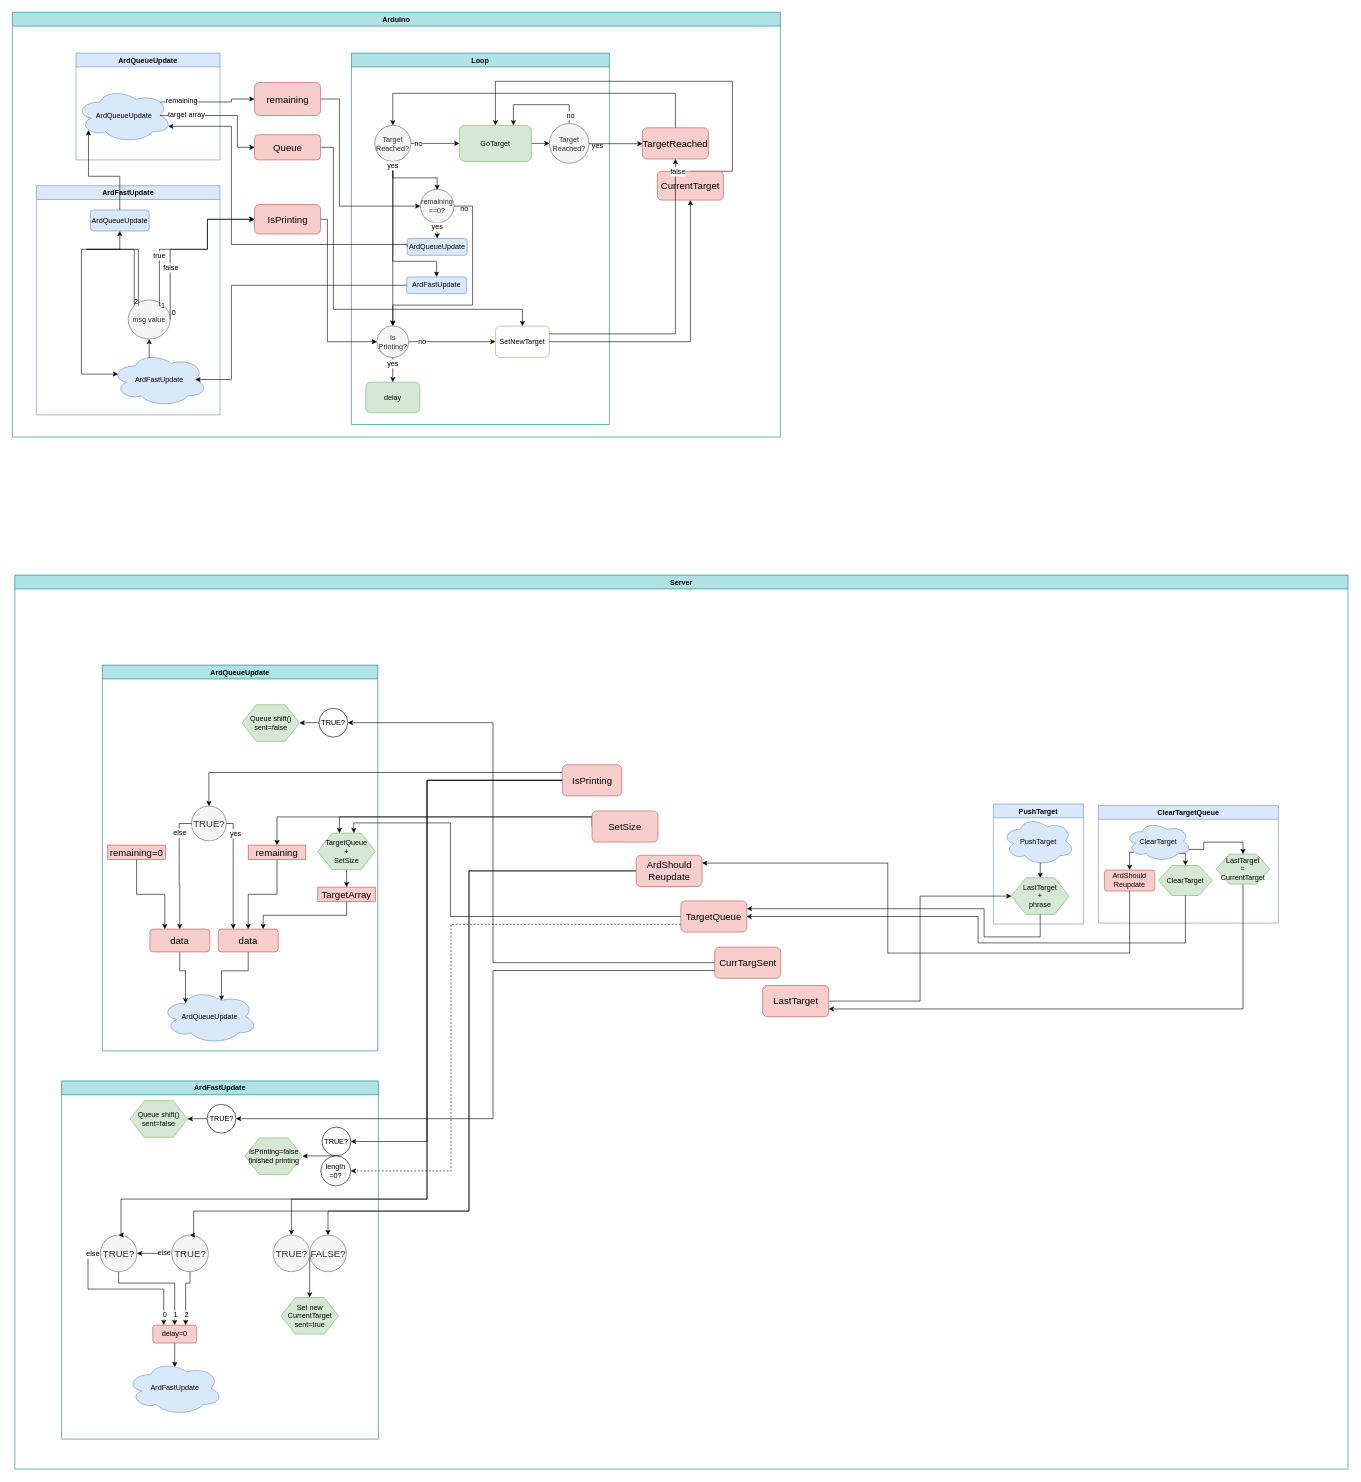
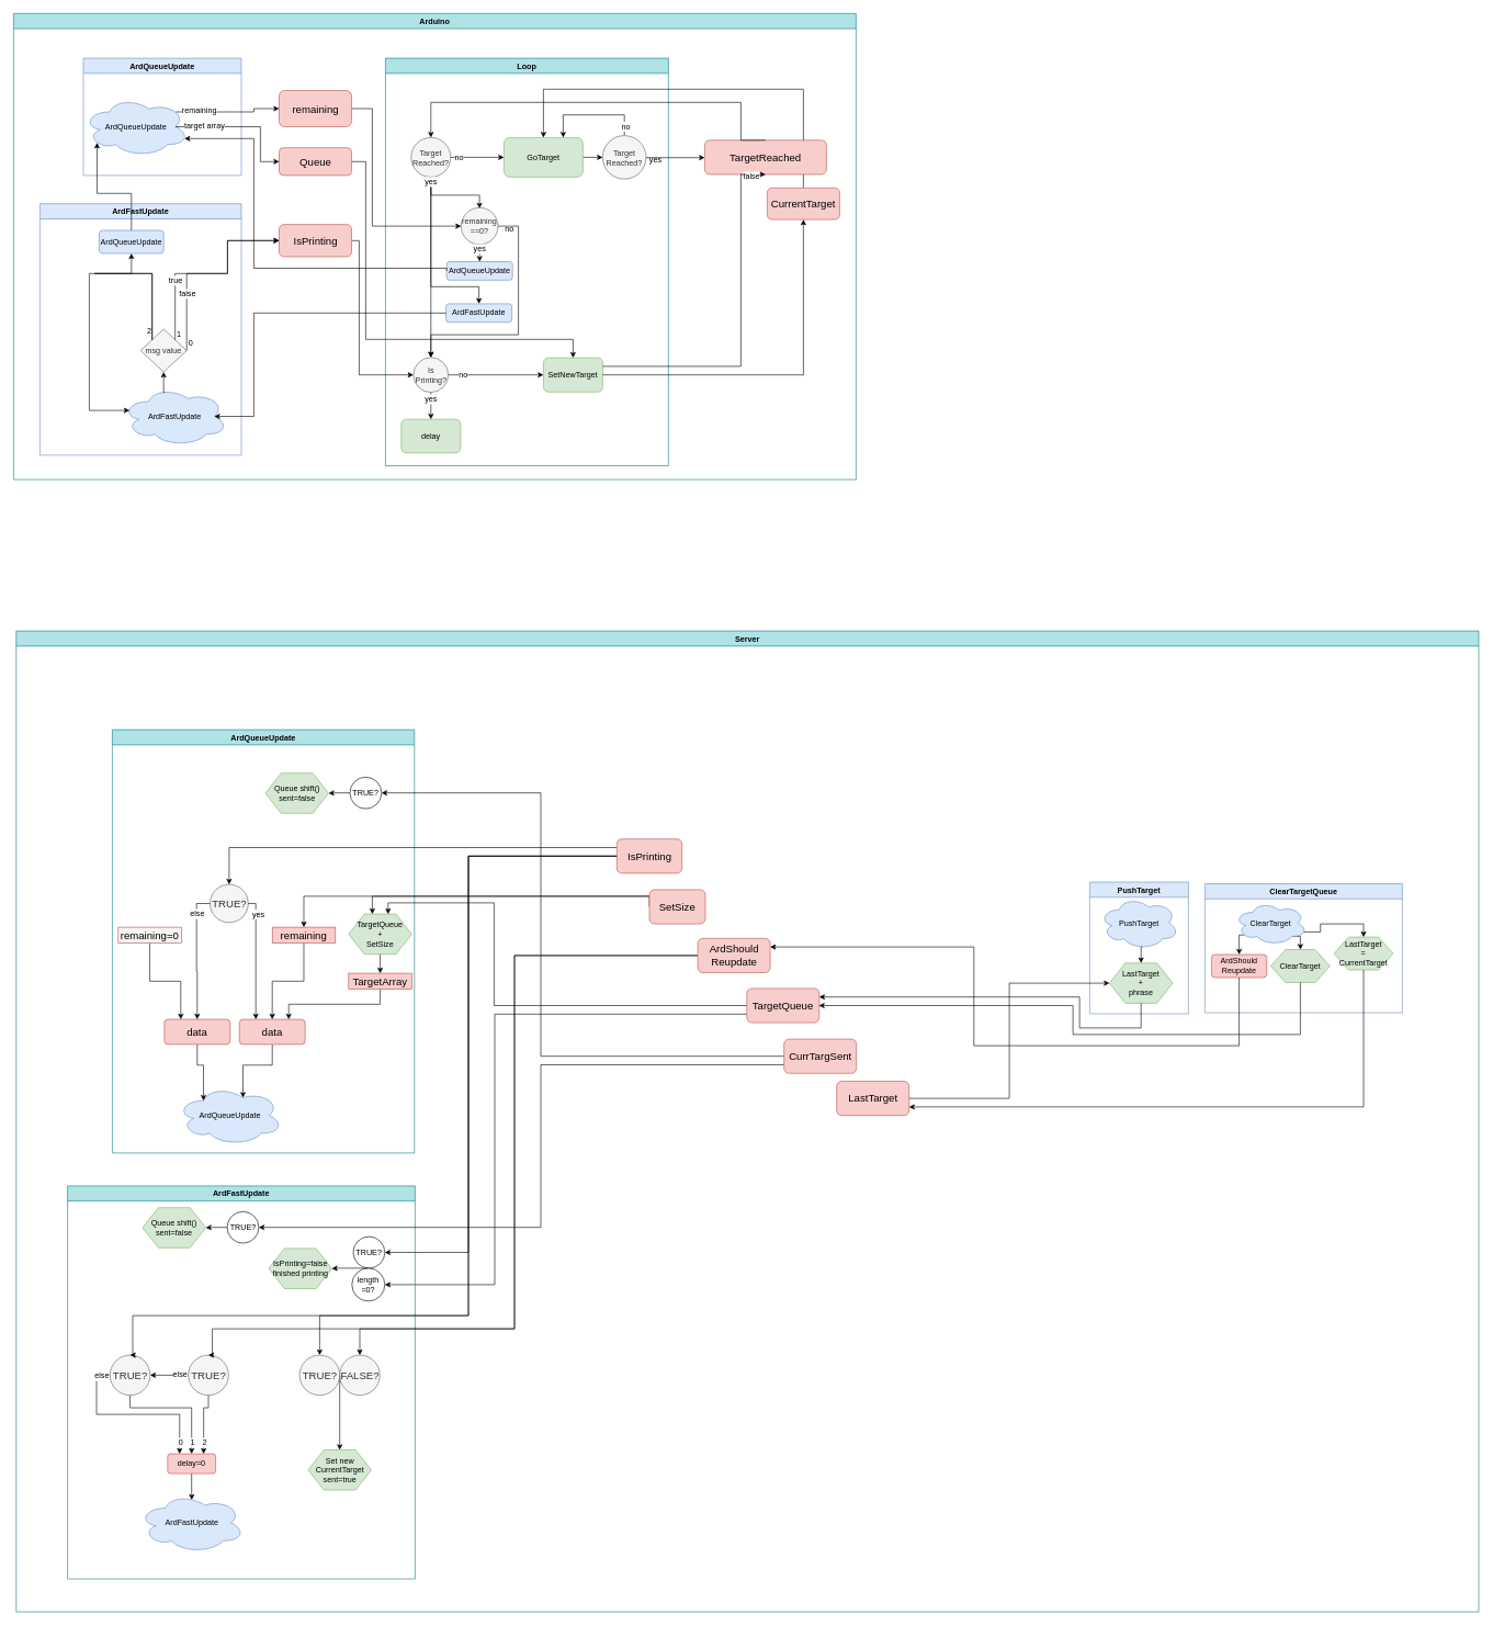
- <mxCell id="33" value="TargetReached" style="rounded=1;whiteSpace=wrap;html=1;fillColor=#f8cecc;strokeColor=#b85450;fontSize=16;" parent="2" vertex="1"><mxGeometry x="1050" y="192.5" width="110" height="52" as="geometry" /></mxCell>
+ <mxCell id="33" value="TargetReached" style="rounded=1;whiteSpace=wrap;html=1;fillColor=#f8cecc;strokeColor=#b85450;fontSize=16;" parent="2" vertex="1"><mxGeometry x="1050" y="192.5" width="185" height="52" as="geometry" /></mxCell>
- <mxCell id="31" value="CurrentTarget" style="rounded=1;whiteSpace=wrap;html=1;fillColor=#f8cecc;strokeColor=#b85450;fontSize=16;" parent="2" vertex="1"><mxGeometry x="1075" y="265" width="110" height="48" as="geometry" /></mxCell>
+ <mxCell id="31" value="CurrentTarget" style="rounded=1;whiteSpace=wrap;html=1;fillColor=#f8cecc;strokeColor=#b85450;fontSize=16;" parent="2" vertex="1"><mxGeometry x="1145" y="265" width="110" height="48" as="geometry" /></mxCell>
- <mxCell id="49" value="msg value" style="ellipse;whiteSpace=wrap;html=1;fillColor=#f5f5f5;strokeColor=#666666;fontColor=#333333;" parent="46" vertex="1"><mxGeometry x="153" y="190.5" width="70" height="65" as="geometry" /></mxCell>
+ <mxCell id="49" value="msg value" style="rhombus;whiteSpace=wrap;html=1;fillColor=#f5f5f5;strokeColor=#666666;fontColor=#333333;" parent="46" vertex="1"><mxGeometry x="153" y="190.5" width="70" height="65" as="geometry" /></mxCell>
- <mxCell id="16" value="SetNewTarget" style="rounded=1;whiteSpace=wrap;html=1;fillColor=#ffffff;strokeColor=#82b366;" parent="3" vertex="1"><mxGeometry x="240" y="455" width="90" height="52" as="geometry" /></mxCell>
+ <mxCell id="16" value="SetNewTarget" style="rounded=1;whiteSpace=wrap;html=1;fillColor=#d5e8d4;strokeColor=#82b366;" parent="3" vertex="1"><mxGeometry x="240" y="455" width="90" height="52" as="geometry" /></mxCell>
- <mxCell id="100" value="SetSize" style="rounded=1;whiteSpace=wrap;html=1;fillColor=#f8cecc;strokeColor=#b85450;fontSize=16;" parent="68" vertex="1"><mxGeometry x="962" y="393" width="110" height="52" as="geometry" /></mxCell>
+ <mxCell id="100" value="SetSize" style="rounded=1;whiteSpace=wrap;html=1;fillColor=#f8cecc;strokeColor=#b85450;fontSize=16;" parent="68" vertex="1"><mxGeometry x="962" y="393" width="85" height="52" as="geometry" /></mxCell>
- <mxCell id="75" value="remaining=0" style="rounded=0;whiteSpace=wrap;html=1;fontSize=16;fillColor=#f8cecc;strokeColor=#b85450;" parent="69" vertex="1"><mxGeometry x="9" y="300" width="96" height="24" as="geometry" /></mxCell>
+ <mxCell id="75" value="remaining=0" style="rounded=0;whiteSpace=wrap;html=1;fontSize=16;fillColor=#f5f5f5;strokeColor=#b85450;" parent="69" vertex="1"><mxGeometry x="9" y="300" width="96" height="24" as="geometry" /></mxCell>
- <mxCell id="92" style="edgeStyle=orthogonalEdgeStyle;rounded=0;orthogonalLoop=1;jettySize=auto;html=1;exitX=0;exitY=0.75;exitDx=0;exitDy=0;entryX=1;entryY=0.5;entryDx=0;entryDy=0;dashed=1;" parent="68" source="93" target="122" edge="1"><mxGeometry relative="1" as="geometry"><Array as="points"><mxPoint x="727" y="582" /><mxPoint x="727" y="993" /></Array></mxGeometry></mxCell>
+ <mxCell id="92" style="edgeStyle=orthogonalEdgeStyle;rounded=0;orthogonalLoop=1;jettySize=auto;html=1;exitX=0;exitY=0.75;exitDx=0;exitDy=0;entryX=1;entryY=0.5;entryDx=0;entryDy=0;" parent="68" source="93" target="122" edge="1"><mxGeometry relative="1" as="geometry"><Array as="points"><mxPoint x="727" y="582" /><mxPoint x="727" y="993" /></Array></mxGeometry></mxCell>
- <mxCell id="126" value="Set new CurrentTarget&lt;br&gt;sent=true" style="shape=hexagon;perimeter=hexagonPerimeter2;whiteSpace=wrap;html=1;fontSize=12;fillColor=#d5e8d4;strokeColor=#82b366;" parent="101" vertex="1"><mxGeometry x="365.5" y="361" width="96" height="61" as="geometry" /></mxCell>
+ <mxCell id="126" value="Set new CurrentTarget&lt;br&gt;sent=true" style="shape=hexagon;perimeter=hexagonPerimeter2;whiteSpace=wrap;html=1;fontSize=12;fillColor=#d5e8d4;strokeColor=#82b366;" parent="101" vertex="1"><mxGeometry x="365.5" y="401" width="96" height="61" as="geometry" /></mxCell>
